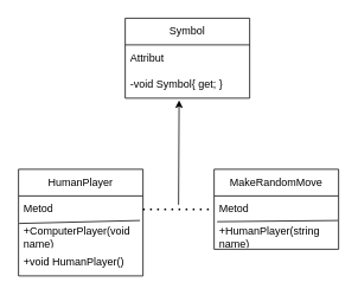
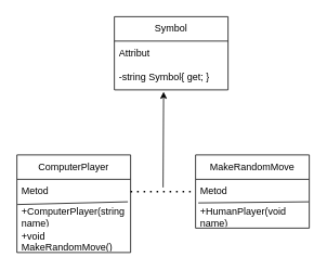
- <mxCell id="13" value="-void Symbol{ get; }" style="text;strokeColor=none;fillColor=none;align=left;verticalAlign=middle;spacingLeft=4;spacingRight=4;overflow=hidden;points=[[0,0.5],[1,0.5]];portConstraint=eastwest;rotatable=0;whiteSpace=wrap;html=1;" vertex="1" parent="11"><mxGeometry y="60" width="140" height="30" as="geometry" /></mxCell>
+ <mxCell id="13" value="-string Symbol{ get; }" style="text;strokeColor=none;fillColor=none;align=left;verticalAlign=middle;spacingLeft=4;spacingRight=4;overflow=hidden;points=[[0,0.5],[1,0.5]];portConstraint=eastwest;rotatable=0;whiteSpace=wrap;html=1;" vertex="1" parent="11"><mxGeometry y="60" width="140" height="30" as="geometry" /></mxCell>
- <mxCell id="6" value="HumanPlayer" style="swimlane;fontStyle=0;childLayout=stackLayout;horizontal=1;startSize=30;horizontalStack=0;resizeParent=1;resizeParentMax=0;resizeLast=0;collapsible=1;marginBottom=0;whiteSpace=wrap;html=1;" vertex="1" parent="1"><mxGeometry x="20" y="190" width="140" height="120" as="geometry" /></mxCell>
+ <mxCell id="6" value="ComputerPlayer" style="swimlane;fontStyle=0;childLayout=stackLayout;horizontal=1;startSize=30;horizontalStack=0;resizeParent=1;resizeParentMax=0;resizeLast=0;collapsible=1;marginBottom=0;whiteSpace=wrap;html=1;" vertex="1" parent="1"><mxGeometry x="20" y="190" width="140" height="120" as="geometry" /></mxCell>
- <mxCell id="9" value="+ComputerPlayer(void name)" style="text;strokeColor=none;fillColor=none;align=left;verticalAlign=middle;spacingLeft=4;spacingRight=4;overflow=hidden;points=[[0,0.5],[1,0.5]];portConstraint=eastwest;rotatable=0;whiteSpace=wrap;html=1;" vertex="1" parent="6"><mxGeometry y="60" width="140" height="30" as="geometry" /></mxCell>
+ <mxCell id="9" value="+ComputerPlayer(string name)" style="text;strokeColor=none;fillColor=none;align=left;verticalAlign=middle;spacingLeft=4;spacingRight=4;overflow=hidden;points=[[0,0.5],[1,0.5]];portConstraint=eastwest;rotatable=0;whiteSpace=wrap;html=1;" vertex="1" parent="6"><mxGeometry y="60" width="140" height="30" as="geometry" /></mxCell>
- <mxCell id="5" value="+HumanPlayer(string name)" style="text;strokeColor=none;fillColor=none;align=left;verticalAlign=middle;spacingLeft=4;spacingRight=4;overflow=hidden;points=[[0,0.5],[1,0.5]];portConstraint=eastwest;rotatable=0;whiteSpace=wrap;html=1;" vertex="1" parent="2"><mxGeometry y="60" width="140" height="30" as="geometry" /></mxCell>
+ <mxCell id="5" value="+HumanPlayer(void name)" style="text;strokeColor=none;fillColor=none;align=left;verticalAlign=middle;spacingLeft=4;spacingRight=4;overflow=hidden;points=[[0,0.5],[1,0.5]];portConstraint=eastwest;rotatable=0;whiteSpace=wrap;html=1;" vertex="1" parent="2"><mxGeometry y="60" width="140" height="30" as="geometry" /></mxCell>
- <mxCell id="10" value="+void HumanPlayer()" style="text;strokeColor=none;fillColor=none;align=left;verticalAlign=middle;spacingLeft=4;spacingRight=4;overflow=hidden;points=[[0,0.5],[1,0.5]];portConstraint=eastwest;rotatable=0;whiteSpace=wrap;html=1;" vertex="1" parent="6"><mxGeometry y="90" width="140" height="30" as="geometry" /></mxCell>
+ <mxCell id="10" value="+void MakeRandomMove()" style="text;strokeColor=none;fillColor=none;align=left;verticalAlign=middle;spacingLeft=4;spacingRight=4;overflow=hidden;points=[[0,0.5],[1,0.5]];portConstraint=eastwest;rotatable=0;whiteSpace=wrap;html=1;" vertex="1" parent="6"><mxGeometry y="90" width="140" height="30" as="geometry" /></mxCell>
